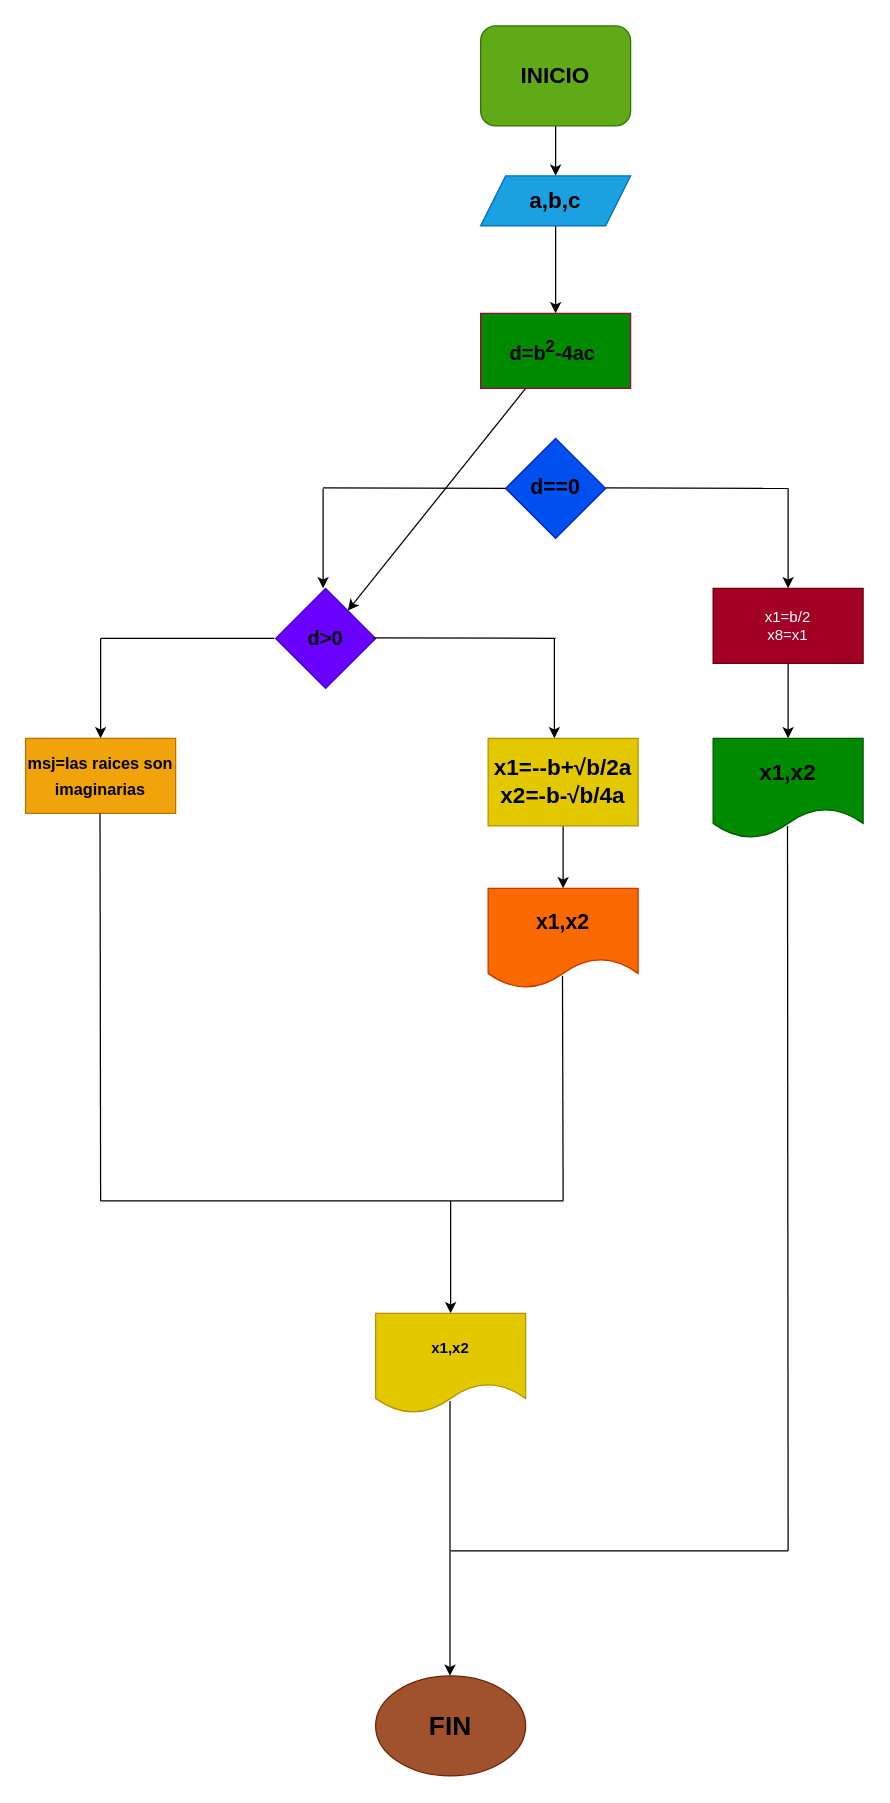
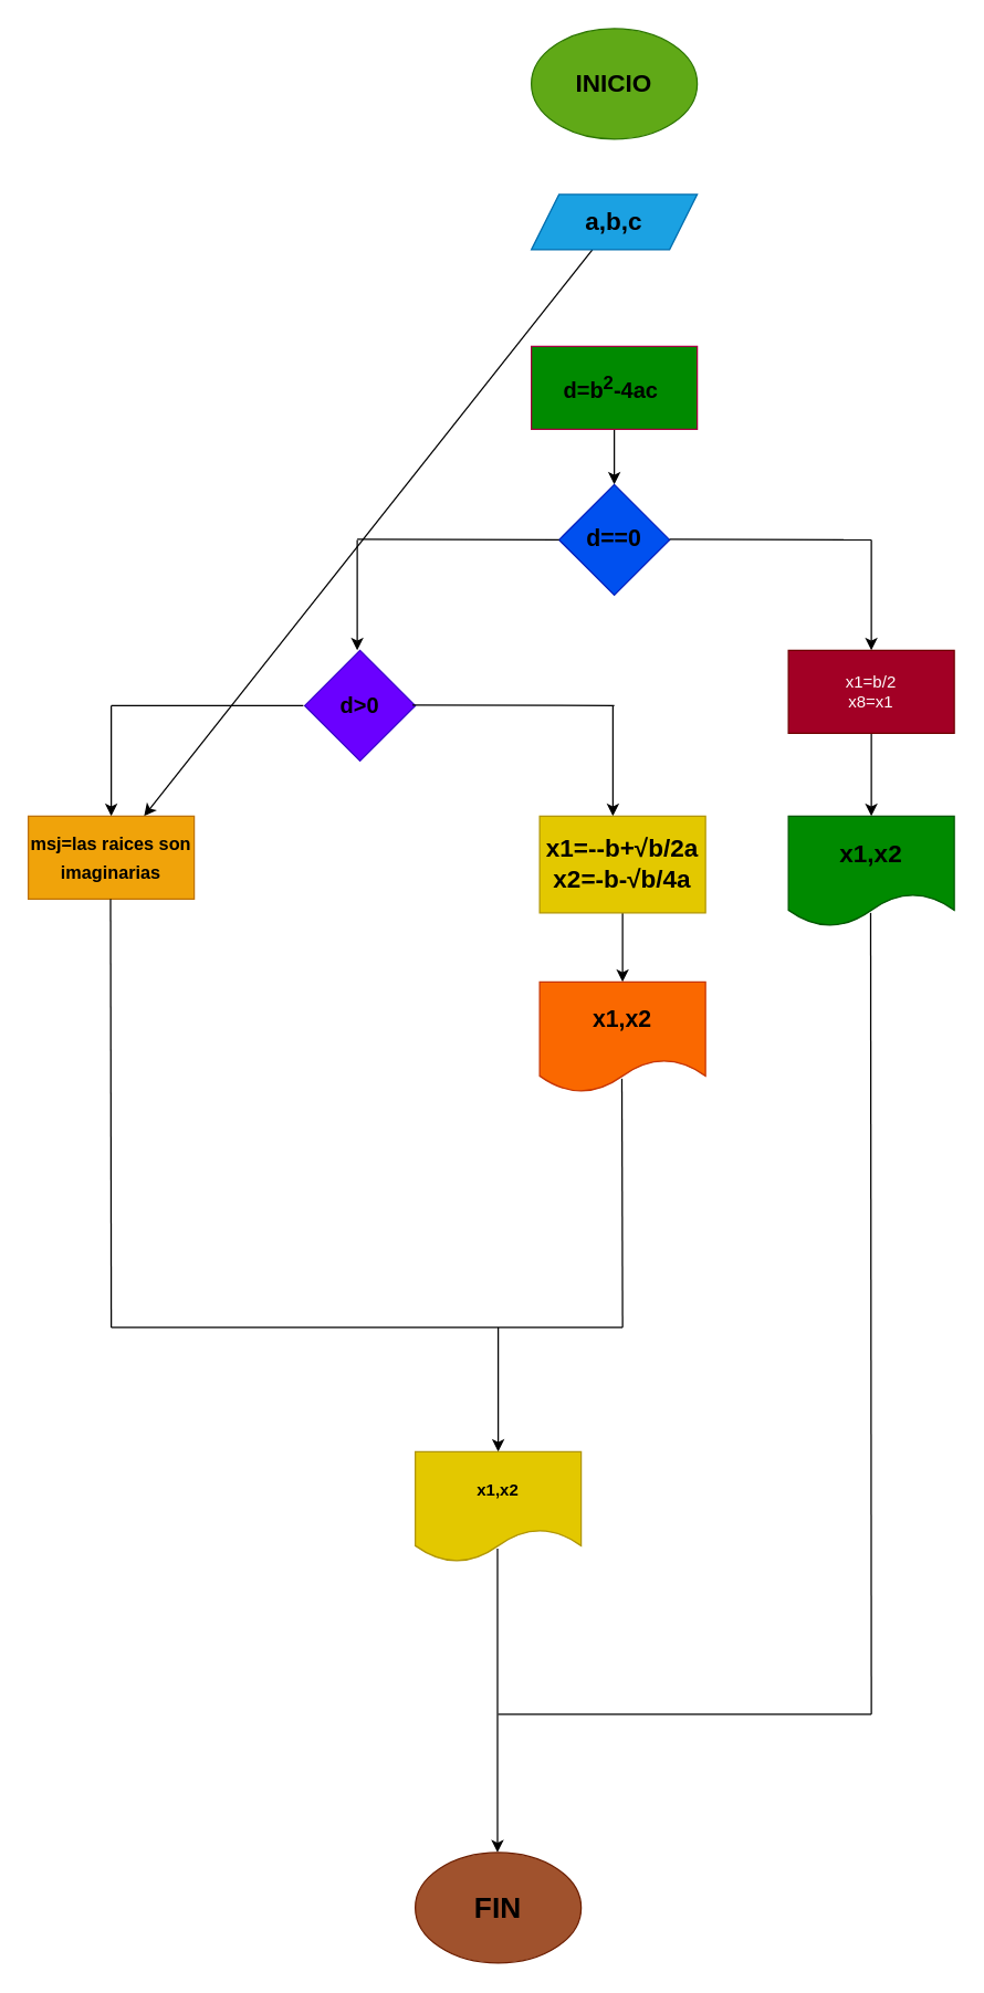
- <mxCell id="3" value="&lt;font color=&quot;#000000&quot; style=&quot;font-size: 18px;&quot;&gt;&lt;b&gt;INICIO&lt;/b&gt;&lt;/font&gt;" style="whiteSpace=wrap;html=1;fillColor=#60a917;fontColor=#ffffff;strokeColor=#2D7600;rounded=1;" vertex="1" parent="1"><mxGeometry x="384" y="20" width="120" height="80" as="geometry" /></mxCell>
+ <mxCell id="3" value="&lt;font color=&quot;#000000&quot; style=&quot;font-size: 18px;&quot;&gt;&lt;b&gt;INICIO&lt;/b&gt;&lt;/font&gt;" style="ellipse;whiteSpace=wrap;html=1;fillColor=#60a917;fontColor=#ffffff;strokeColor=#2D7600;" vertex="1" parent="1"><mxGeometry x="384" y="20" width="120" height="80" as="geometry" /></mxCell>
- <mxCell id="2" value="" style="edgeStyle=none;html=1;" edge="1" parent="1" source="3" target="5"><mxGeometry relative="1" as="geometry" /></mxCell>
- <mxCell id="4" value="" style="edgeStyle=none;html=1;" edge="1" parent="1" source="5" target="7"><mxGeometry relative="1" as="geometry" /></mxCell>
+ <mxCell id="4" value="" style="edgeStyle=none;html=1;" edge="1" parent="1" source="5" target="24"><mxGeometry relative="1" as="geometry" /></mxCell>
- <mxCell id="6" value="" style="edgeStyle=none;html=1;" edge="1" parent="1" source="7" target="15"><mxGeometry relative="1" as="geometry" /></mxCell>
+ <mxCell id="6" value="" style="edgeStyle=none;html=1;" edge="1" parent="1" source="7" target="8"><mxGeometry relative="1" as="geometry" /></mxCell>
